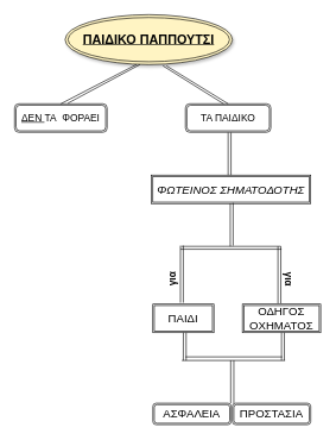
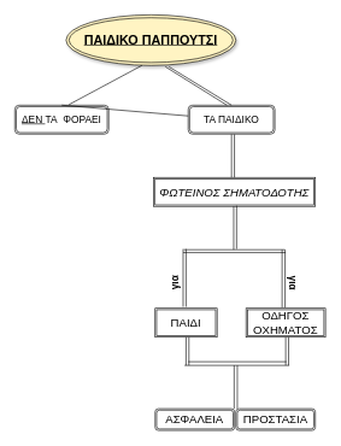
- <mxCell id="30" value="" style="endArrow=none;html=1;rounded=0;fontSize=16;exitX=0.5;exitY=0;exitDx=0;exitDy=0;entryX=0.426;entryY=1;entryDx=0;entryDy=0;entryPerimeter=0;" edge="1" parent="1" source="29" target="2"><mxGeometry width="50" height="50" relative="1" as="geometry"><mxPoint x="150" y="155" as="sourcePoint" /><mxPoint x="190" y="105" as="targetPoint" /></mxGeometry></mxCell>
+ <mxCell id="30" value="" style="endArrow=none;html=1;rounded=0;fontSize=16;exitX=0.5;exitY=0;exitDx=0;exitDy=0;" edge="1" parent="1" source="29" target="28"><mxGeometry width="50" height="50" relative="1" as="geometry"><mxPoint x="150" y="155" as="sourcePoint" /><mxPoint x="190" y="105" as="targetPoint" /></mxGeometry></mxCell>
